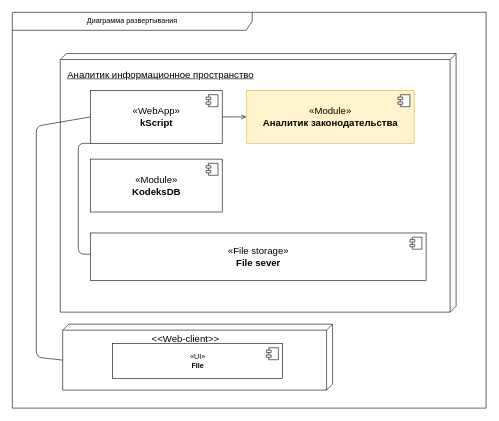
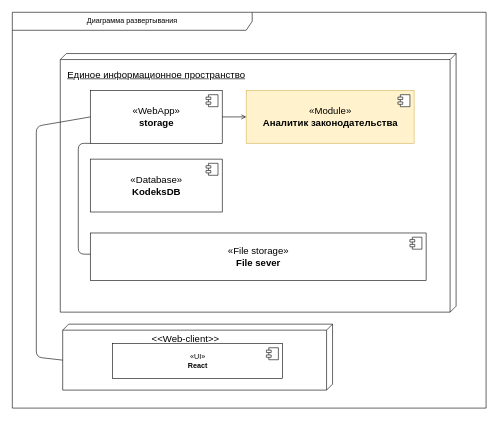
- <mxCell id="6" value="&lt;u&gt;Аналитик информационное пространство&lt;/u&gt;" style="text;whiteSpace=wrap;html=1;fontSize=16;fontColor=none;align=left;" parent="4" vertex="1"><mxGeometry x="10.0" y="19.6" width="630.0" height="35.26" as="geometry" /></mxCell>
+ <mxCell id="6" value="&lt;u&gt;Единое информационное пространство&lt;/u&gt;" style="text;whiteSpace=wrap;html=1;fontSize=16;fontColor=none;align=left;" parent="4" vertex="1"><mxGeometry x="10.0" y="19.6" width="630.0" height="35.26" as="geometry" /></mxCell>
- <mxCell id="7" value="&lt;font style=&quot;font-size: 16px&quot;&gt;«WebApp»&lt;br&gt;&lt;b&gt;kScript&lt;/b&gt;&lt;/font&gt;" style="html=1;dropTarget=0;align=center;" parent="4" vertex="1"><mxGeometry x="50.0" y="61.598" width="220.0" height="88.2" as="geometry" /></mxCell>
+ <mxCell id="7" value="&lt;font style=&quot;font-size: 16px&quot;&gt;«WebApp»&lt;br&gt;&lt;b&gt;storage&lt;/b&gt;&lt;/font&gt;" style="html=1;dropTarget=0;align=center;" parent="4" vertex="1"><mxGeometry x="50.0" y="61.598" width="220.0" height="88.2" as="geometry" /></mxCell>
- <mxCell id="9" value="&lt;font style=&quot;font-size: 16px&quot;&gt;«Module»&lt;br&gt;&lt;b&gt;KodeksDB&lt;/b&gt;&lt;/font&gt;" style="html=1;dropTarget=0;align=center;" parent="4" vertex="1"><mxGeometry x="50.0" y="175.997" width="220.0" height="88.2" as="geometry" /></mxCell>
+ <mxCell id="9" value="&lt;font style=&quot;font-size: 16px&quot;&gt;«Database»&lt;br&gt;&lt;b&gt;KodeksDB&lt;/b&gt;&lt;/font&gt;" style="html=1;dropTarget=0;align=center;" parent="4" vertex="1"><mxGeometry x="50.0" y="175.997" width="220.0" height="88.2" as="geometry" /></mxCell>
- <mxCell id="20" value="«UI»&lt;br&gt;&lt;b&gt;File&lt;/b&gt;" style="html=1;dropTarget=0;align=center;" parent="17" vertex="1"><mxGeometry x="83.333" y="32.353" width="283.333" height="58.235" as="geometry" /></mxCell>
+ <mxCell id="20" value="«UI»&lt;br&gt;&lt;b&gt;React&lt;/b&gt;" style="html=1;dropTarget=0;align=center;" parent="17" vertex="1"><mxGeometry x="83.333" y="32.353" width="283.333" height="58.235" as="geometry" /></mxCell>
